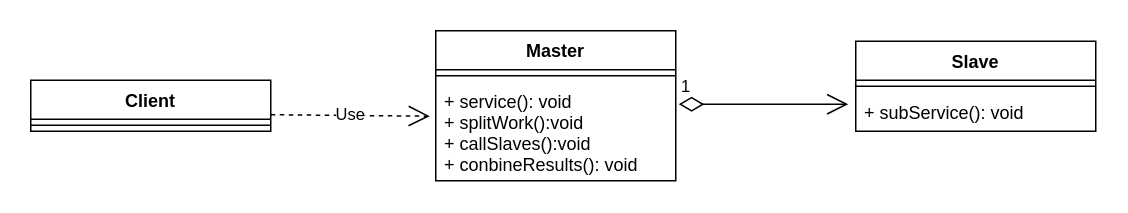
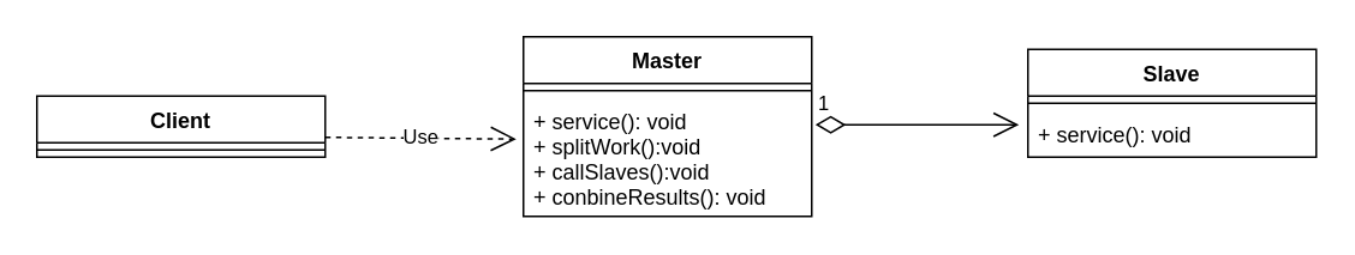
- <mxCell id="10" value="+ subService(): void" style="text;strokeColor=none;fillColor=none;align=left;verticalAlign=top;spacingLeft=4;spacingRight=4;overflow=hidden;rotatable=0;points=[[0,0.5],[1,0.5]];portConstraint=eastwest;" vertex="1" parent="8"><mxGeometry y="34" width="160" height="26" as="geometry" /></mxCell>
+ <mxCell id="10" value="+ service(): void" style="text;strokeColor=none;fillColor=none;align=left;verticalAlign=top;spacingLeft=4;spacingRight=4;overflow=hidden;rotatable=0;points=[[0,0.5],[1,0.5]];portConstraint=eastwest;" vertex="1" parent="8"><mxGeometry y="34" width="160" height="26" as="geometry" /></mxCell>
